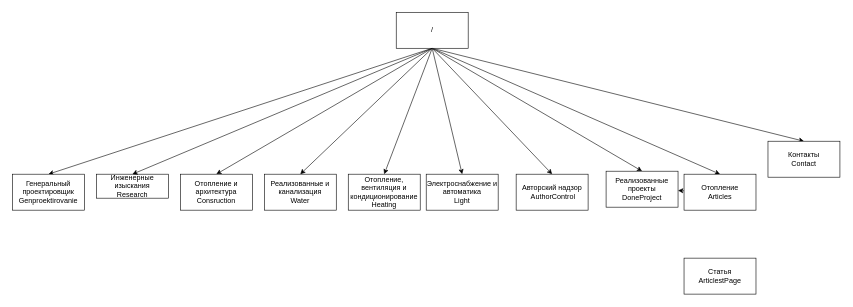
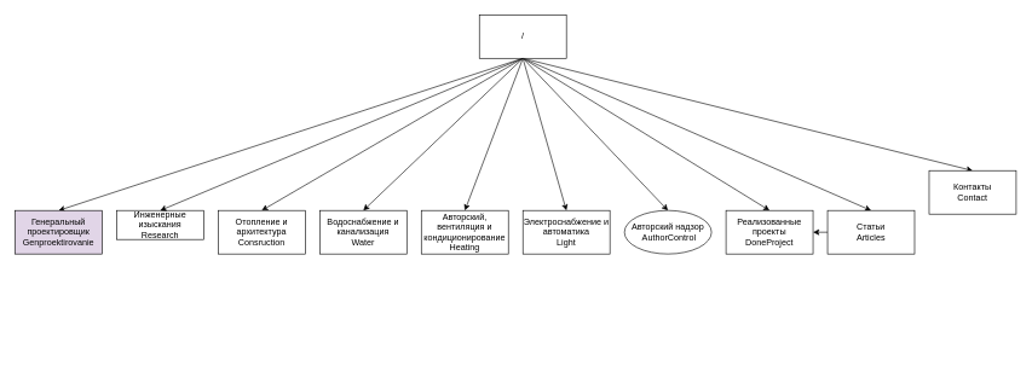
- <mxCell id="20" value="&lt;span&gt;&lt;/span&gt;&lt;span&gt;&lt;/span&gt;&lt;span&gt;Реализованные проекты&lt;br&gt;DoneProject&lt;br&gt;&lt;/span&gt;" style="rounded=0;whiteSpace=wrap;html=1;" vertex="1" parent="1"><mxGeometry x="1010" y="285" width="120" height="60" as="geometry" /></mxCell>
+ <mxCell id="20" value="&lt;span&gt;&lt;/span&gt;&lt;span&gt;&lt;/span&gt;&lt;span&gt;Реализованные проекты&lt;br&gt;DoneProject&lt;br&gt;&lt;/span&gt;" style="rounded=0;whiteSpace=wrap;html=1;" vertex="1" parent="1"><mxGeometry x="1000" y="290" width="120" height="60" as="geometry" /></mxCell>
- <mxCell id="12" value="Генеральный проектировщик&lt;br&gt;Genproektirovanie" style="rounded=0;whiteSpace=wrap;html=1;" vertex="1" parent="1"><mxGeometry x="20" y="290" width="120" height="60" as="geometry" /></mxCell>
+ <mxCell id="12" value="Генеральный проектировщик&lt;br&gt;Genproektirovanie" style="rounded=0;whiteSpace=wrap;html=1;fillColor=#e1d5e7;" vertex="1" parent="1"><mxGeometry x="20" y="290" width="120" height="60" as="geometry" /></mxCell>
- <mxCell id="16" value="&lt;span&gt;&lt;/span&gt;&lt;span&gt;&lt;/span&gt;&lt;span&gt;Реализованные и канализация&lt;br&gt;Water&lt;br&gt;&lt;/span&gt;" style="rounded=0;whiteSpace=wrap;html=1;" vertex="1" parent="1"><mxGeometry x="440" y="290" width="120" height="60" as="geometry" /></mxCell>
+ <mxCell id="16" value="&lt;span&gt;&lt;/span&gt;&lt;span&gt;&lt;/span&gt;&lt;span&gt;Водоснабжение и канализация&lt;br&gt;Water&lt;br&gt;&lt;/span&gt;" style="rounded=0;whiteSpace=wrap;html=1;" vertex="1" parent="1"><mxGeometry x="440" y="290" width="120" height="60" as="geometry" /></mxCell>
- <mxCell id="15" value="&lt;span&gt;&lt;/span&gt;&lt;span&gt;&lt;/span&gt;&lt;span&gt;Отопление, вентиляция и кондиционирование&lt;br&gt;Heating&lt;br&gt;&lt;/span&gt;" style="rounded=0;whiteSpace=wrap;html=1;" vertex="1" parent="1"><mxGeometry x="580" y="290" width="120" height="60" as="geometry" /></mxCell>
+ <mxCell id="15" value="&lt;span&gt;&lt;/span&gt;&lt;span&gt;&lt;/span&gt;&lt;span&gt;Авторский, вентиляция и кондиционирование&lt;br&gt;Heating&lt;br&gt;&lt;/span&gt;" style="rounded=0;whiteSpace=wrap;html=1;" vertex="1" parent="1"><mxGeometry x="580" y="290" width="120" height="60" as="geometry" /></mxCell>
- <mxCell id="18" value="&lt;span&gt;&lt;/span&gt;&lt;span&gt;&lt;/span&gt;&lt;span&gt;Электроснабжение и автоматика&lt;br&gt;Light&lt;br&gt;&lt;/span&gt;" style="rounded=0;whiteSpace=wrap;html=1;" vertex="1" parent="1"><mxGeometry x="710" y="290" width="120" height="60" as="geometry" /></mxCell>
+ <mxCell id="18" value="&lt;span&gt;&lt;/span&gt;&lt;span&gt;&lt;/span&gt;&lt;span&gt;Электроснабжение и автоматика&lt;br&gt;Light&lt;br&gt;&lt;/span&gt;" style="rounded=0;whiteSpace=wrap;html=1;" vertex="1" parent="1"><mxGeometry x="720" y="290" width="120" height="60" as="geometry" /></mxCell>
- <mxCell id="17" value="&lt;span&gt;&lt;/span&gt;&lt;span&gt;&lt;/span&gt;&lt;span&gt;Авторский надзор&lt;br&gt;&amp;nbsp;AuthorControl&lt;br&gt;&lt;/span&gt;" style="rounded=0;whiteSpace=wrap;html=1;" vertex="1" parent="1"><mxGeometry x="860" y="290" width="120" height="60" as="geometry" /></mxCell>
+ <mxCell id="17" value="&lt;span&gt;&lt;/span&gt;&lt;span&gt;&lt;/span&gt;&lt;span&gt;Авторский надзор&lt;br&gt;&amp;nbsp;AuthorControl&lt;br&gt;&lt;/span&gt;" style="ellipse;whiteSpace=wrap;html=1;" vertex="1" parent="1"><mxGeometry x="860" y="290" width="120" height="60" as="geometry" /></mxCell>
- <mxCell id="22" value="&lt;span&gt;&lt;/span&gt;&lt;span&gt;&lt;/span&gt;&lt;span&gt;Отопление&lt;br&gt;Articles&lt;br&gt;&lt;/span&gt;" style="rounded=0;whiteSpace=wrap;html=1;" vertex="1" parent="1"><mxGeometry x="1140" y="290" width="120" height="60" as="geometry" /></mxCell>
+ <mxCell id="22" value="&lt;span&gt;&lt;/span&gt;&lt;span&gt;&lt;/span&gt;&lt;span&gt;Статьи&lt;br&gt;Articles&lt;br&gt;&lt;/span&gt;" style="rounded=0;whiteSpace=wrap;html=1;" vertex="1" parent="1"><mxGeometry x="1140" y="290" width="120" height="60" as="geometry" /></mxCell>
- <mxCell id="24" value="Статья&lt;br&gt;ArticlestPage" style="whiteSpace=wrap;html=1;rounded=0;" vertex="1" parent="1"><mxGeometry x="1140" y="430" width="120" height="60" as="geometry" /></mxCell>
